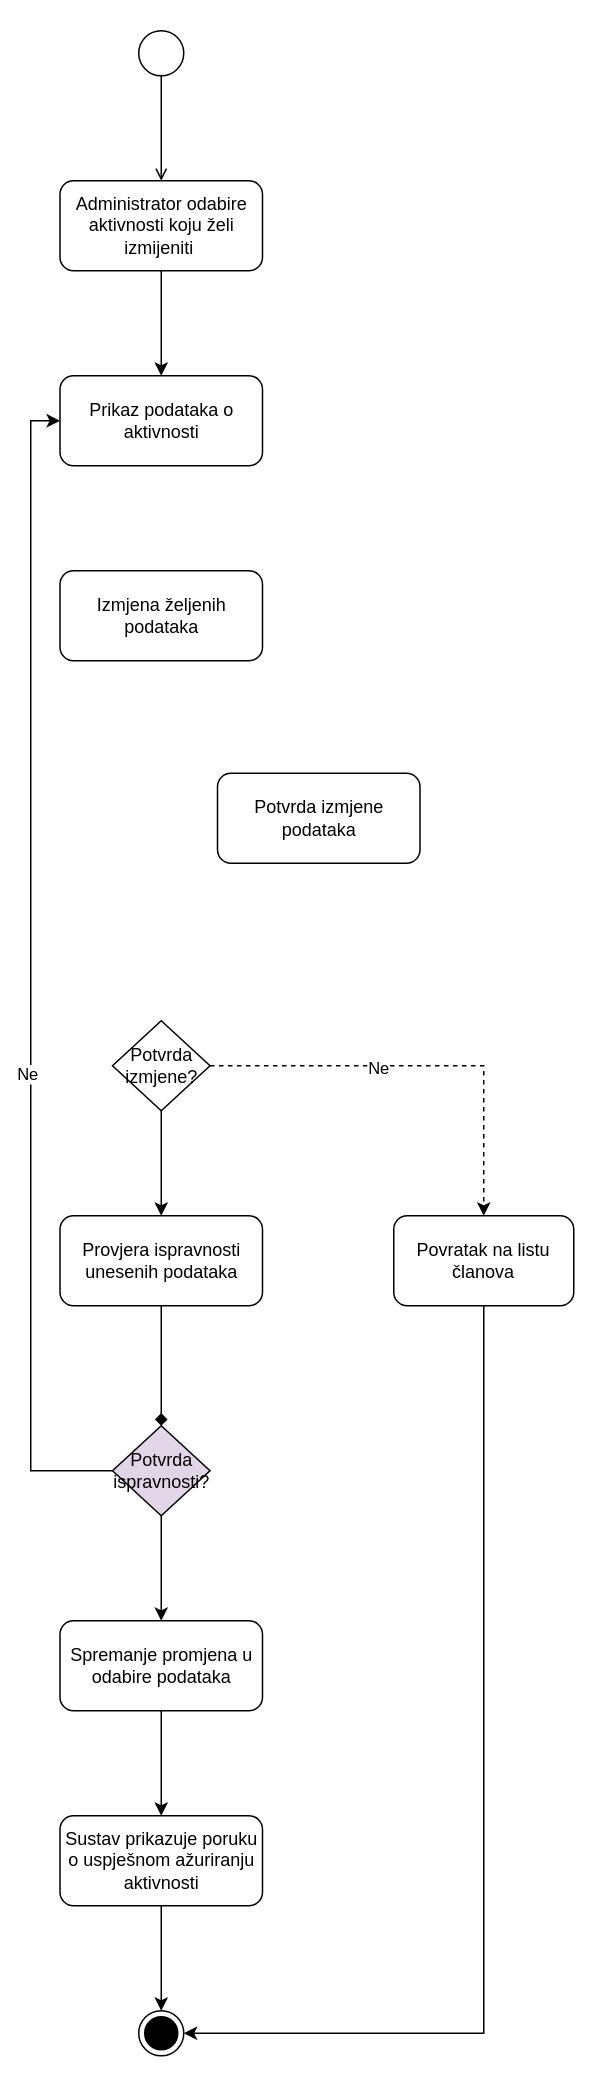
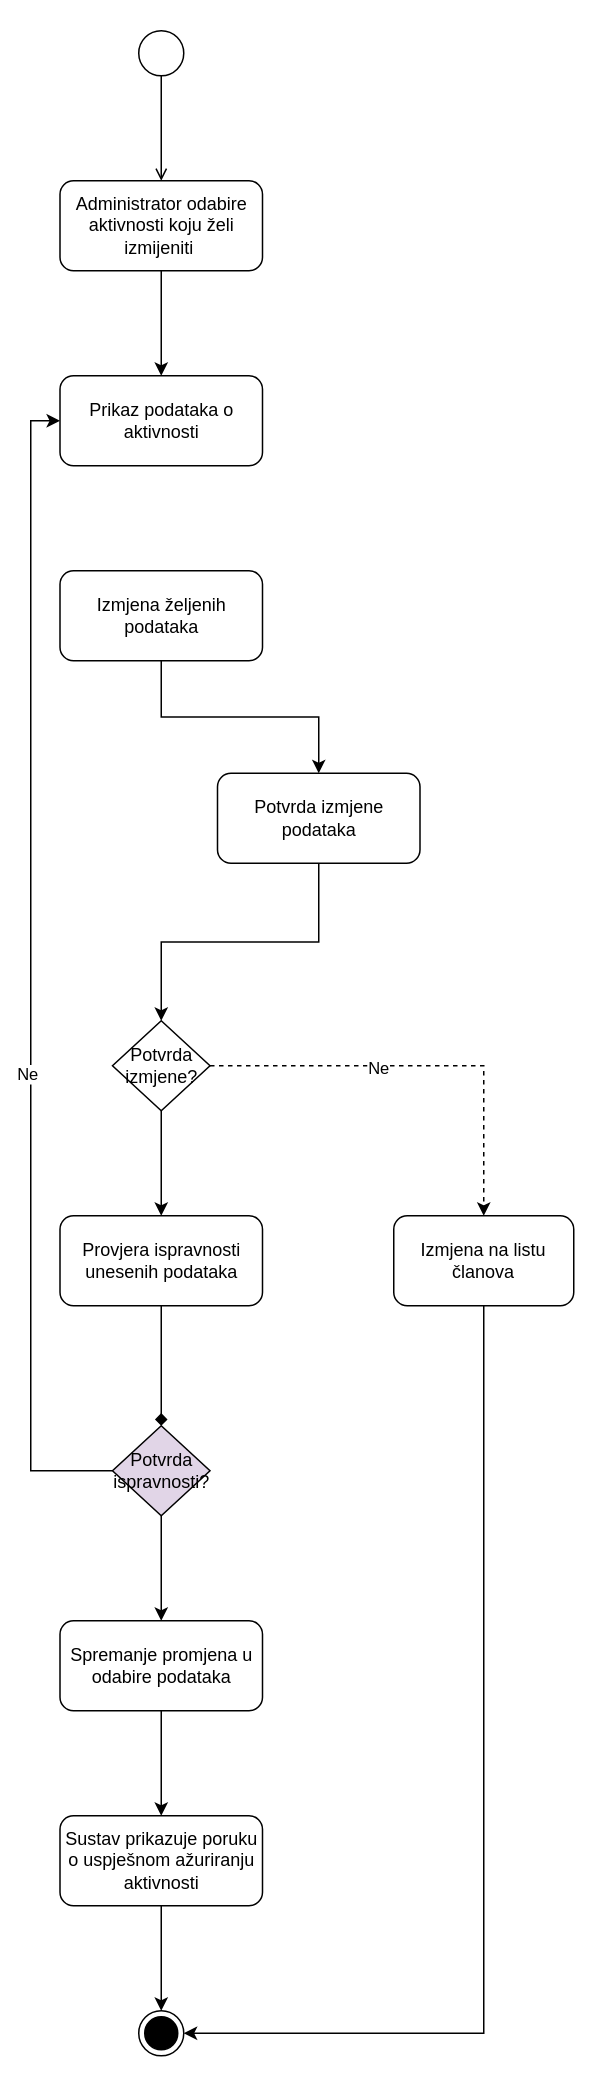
+ <mxCell id="8" style="edgeStyle=orthogonalEdgeStyle;rounded=0;orthogonalLoop=1;jettySize=auto;html=1;exitX=0.5;exitY=1;exitDx=0;exitDy=0;entryX=0.5;entryY=0;entryDx=0;entryDy=0;" edge="1" parent="1" source="7" target="10"><mxGeometry relative="1" as="geometry"><mxPoint x="107" y="570" as="sourcePoint" /></mxGeometry></mxCell>
+ <mxCell id="9" style="edgeStyle=orthogonalEdgeStyle;rounded=0;orthogonalLoop=1;jettySize=auto;html=1;exitX=0.5;exitY=1;exitDx=0;exitDy=0;entryX=0.5;entryY=0;entryDx=0;entryDy=0;" edge="1" parent="1" source="10" target="14"><mxGeometry relative="1" as="geometry" /></mxCell>
- <mxCell id="27" value="Povratak na listu članova" style="rounded=1;whiteSpace=wrap;html=1;" vertex="1" parent="1"><mxGeometry x="262" y="810" width="120" height="60" as="geometry" /></mxCell>
+ <mxCell id="27" value="Izmjena na listu članova" style="rounded=1;whiteSpace=wrap;html=1;" vertex="1" parent="1"><mxGeometry x="262" y="810" width="120" height="60" as="geometry" /></mxCell>
